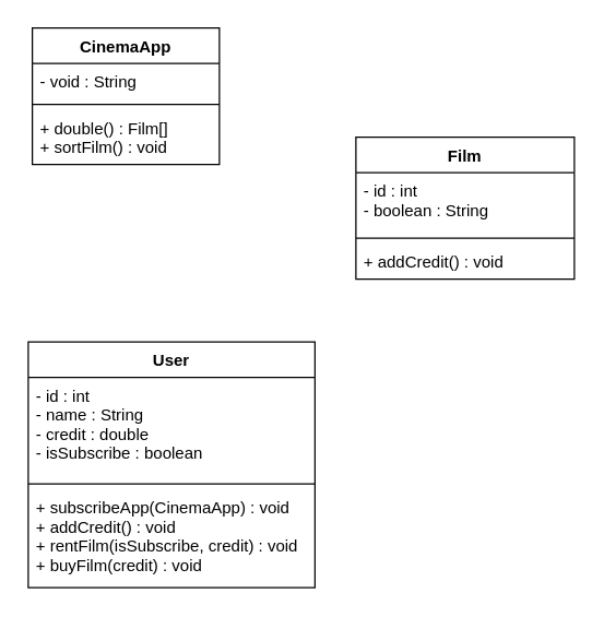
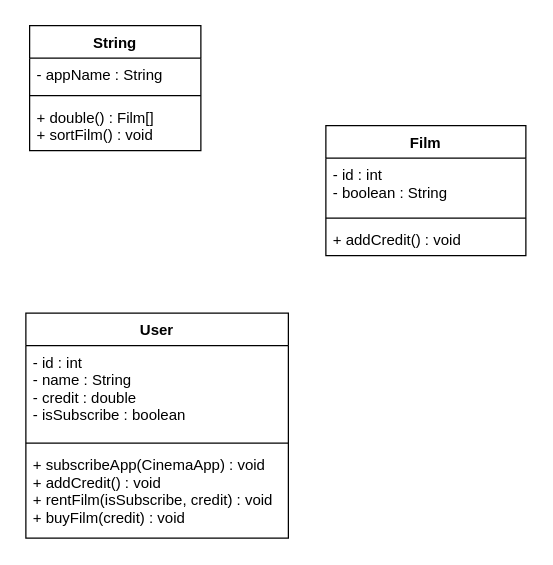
- <mxCell id="2" value="CinemaApp" style="swimlane;fontStyle=1;align=center;verticalAlign=top;childLayout=stackLayout;horizontal=1;startSize=26;horizontalStack=0;resizeParent=1;resizeParentMax=0;resizeLast=0;collapsible=1;marginBottom=0;" vertex="1" parent="1"><mxGeometry x="23" y="20" width="137" height="100" as="geometry" /></mxCell>
+ <mxCell id="2" value="String" style="swimlane;fontStyle=1;align=center;verticalAlign=top;childLayout=stackLayout;horizontal=1;startSize=26;horizontalStack=0;resizeParent=1;resizeParentMax=0;resizeLast=0;collapsible=1;marginBottom=0;" vertex="1" parent="1"><mxGeometry x="23" y="20" width="137" height="100" as="geometry" /></mxCell>
- <mxCell id="3" value="- void : String" style="text;strokeColor=none;fillColor=none;align=left;verticalAlign=top;spacingLeft=4;spacingRight=4;overflow=hidden;rotatable=0;points=[[0,0.5],[1,0.5]];portConstraint=eastwest;" vertex="1" parent="2"><mxGeometry y="26" width="137" height="26" as="geometry" /></mxCell>
+ <mxCell id="3" value="- appName : String" style="text;strokeColor=none;fillColor=none;align=left;verticalAlign=top;spacingLeft=4;spacingRight=4;overflow=hidden;rotatable=0;points=[[0,0.5],[1,0.5]];portConstraint=eastwest;" vertex="1" parent="2"><mxGeometry y="26" width="137" height="26" as="geometry" /></mxCell>
